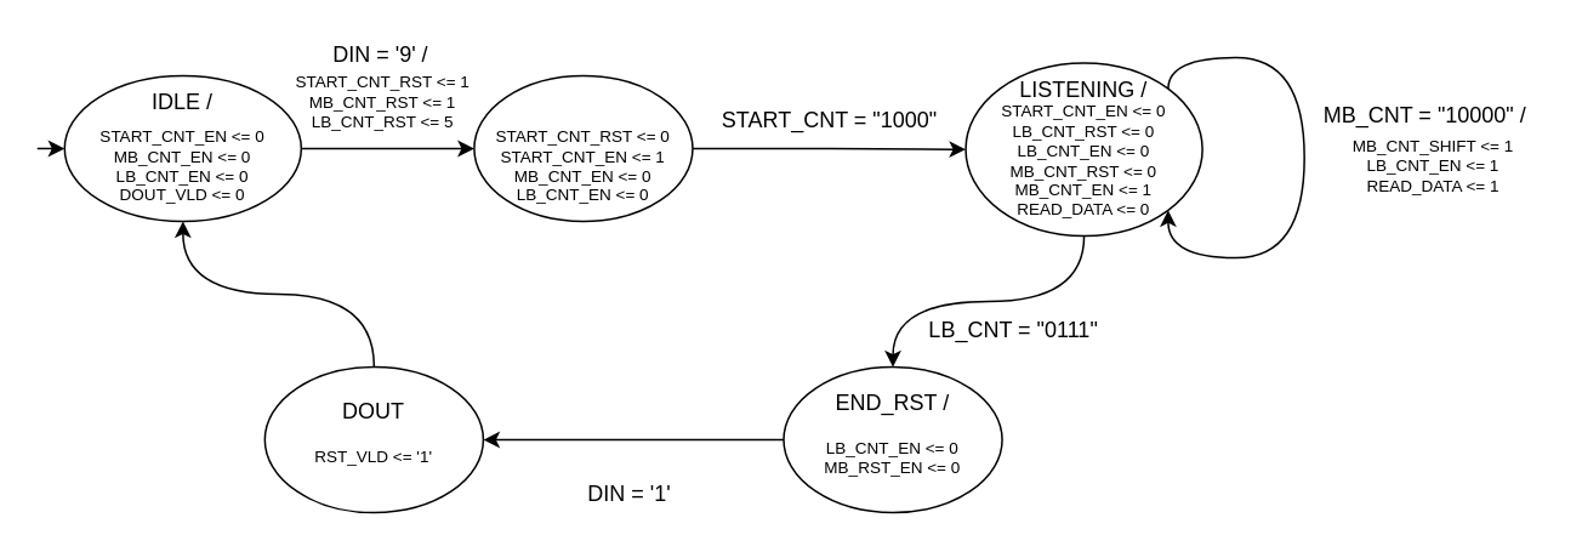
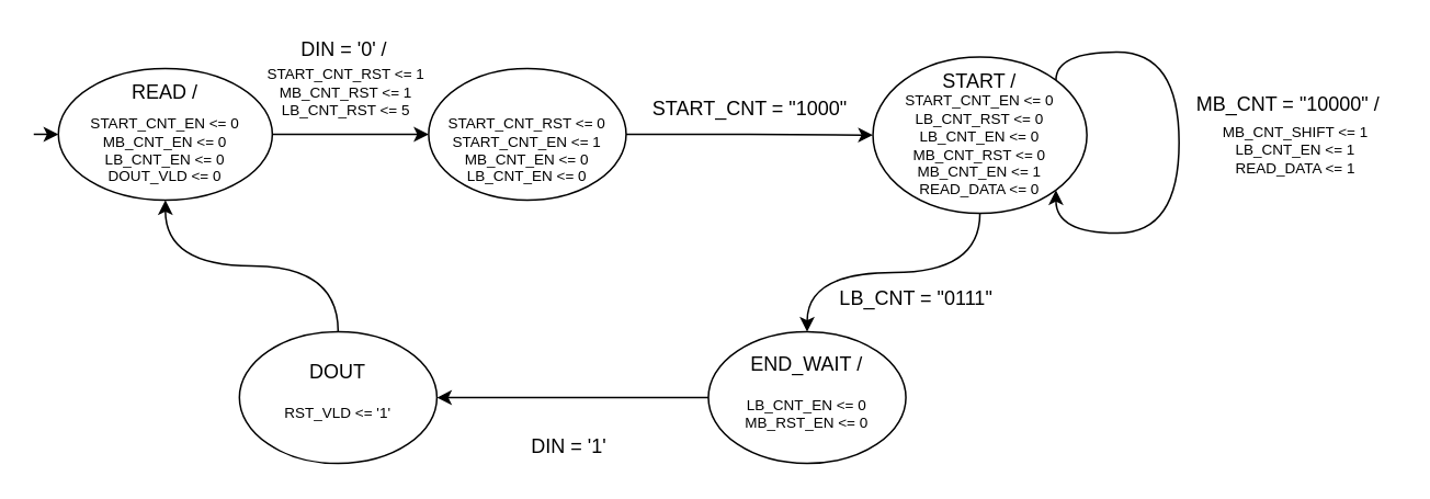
- <mxCell id="10" value="DIN = '9' /&amp;nbsp;&lt;br&gt;" style="text;html=1;align=center;verticalAlign=middle;resizable=0;points=[];autosize=1;strokeColor=none;fillColor=none;fontSize=12;" parent="1" vertex="1"><mxGeometry x="175" y="20" width="70" height="20" as="geometry" /></mxCell>
+ <mxCell id="10" value="DIN = '0' /&amp;nbsp;&lt;br&gt;" style="text;html=1;align=center;verticalAlign=middle;resizable=0;points=[];autosize=1;strokeColor=none;fillColor=none;fontSize=12;" parent="1" vertex="1"><mxGeometry x="175" y="20" width="70" height="20" as="geometry" /></mxCell>
- <mxCell id="14" value="LISTENING /" style="text;html=1;strokeColor=none;fillColor=none;align=center;verticalAlign=middle;whiteSpace=wrap;rounded=0;" parent="1" vertex="1"><mxGeometry x="555" y="34" width="80" height="30" as="geometry" /></mxCell>
+ <mxCell id="14" value="START /" style="text;html=1;strokeColor=none;fillColor=none;align=center;verticalAlign=middle;whiteSpace=wrap;rounded=0;" parent="1" vertex="1"><mxGeometry x="555" y="34" width="80" height="30" as="geometry" /></mxCell>
- <mxCell id="5" value="IDLE /" style="text;html=1;strokeColor=none;fillColor=none;align=center;verticalAlign=middle;whiteSpace=wrap;rounded=0;" parent="1" vertex="1"><mxGeometry x="70" y="41" width="60" height="30" as="geometry" /></mxCell>
+ <mxCell id="5" value="READ /" style="text;html=1;strokeColor=none;fillColor=none;align=center;verticalAlign=middle;whiteSpace=wrap;rounded=0;" parent="1" vertex="1"><mxGeometry x="70" y="41" width="60" height="30" as="geometry" /></mxCell>
- <mxCell id="19" value="END_RST /" style="text;html=1;strokeColor=none;fillColor=none;align=center;verticalAlign=middle;whiteSpace=wrap;rounded=0;" parent="1" vertex="1"><mxGeometry x="450" y="206" width="80" height="30" as="geometry" /></mxCell>
+ <mxCell id="19" value="END_WAIT /" style="text;html=1;strokeColor=none;fillColor=none;align=center;verticalAlign=middle;whiteSpace=wrap;rounded=0;" parent="1" vertex="1"><mxGeometry x="450" y="206" width="80" height="30" as="geometry" /></mxCell>
